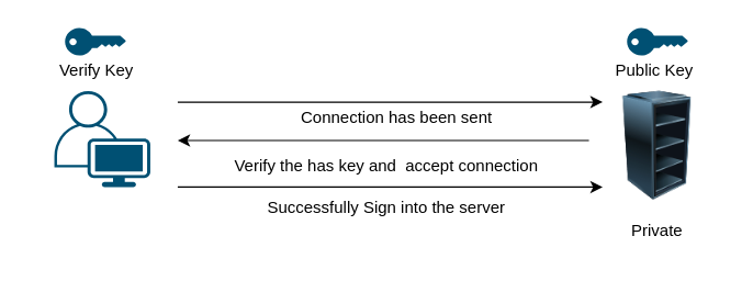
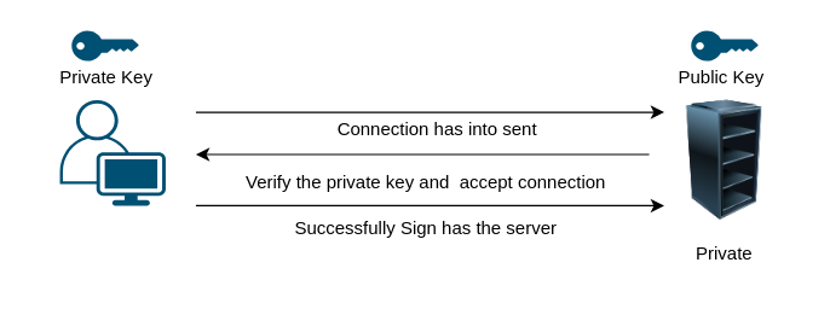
- <mxCell id="7" value="Verify Key" style="text;html=1;strokeColor=none;fillColor=none;align=center;verticalAlign=middle;whiteSpace=wrap;rounded=0;" vertex="1" parent="1"><mxGeometry x="20" y="36" width="100" height="30" as="geometry" /></mxCell>
+ <mxCell id="7" value="Private Key" style="text;html=1;strokeColor=none;fillColor=none;align=center;verticalAlign=middle;whiteSpace=wrap;rounded=0;" vertex="1" parent="1"><mxGeometry x="20" y="36" width="100" height="30" as="geometry" /></mxCell>
- <mxCell id="11" value="Connection has been sent" style="text;html=1;strokeColor=none;fillColor=none;align=center;verticalAlign=middle;whiteSpace=wrap;rounded=0;" vertex="1" parent="1"><mxGeometry x="214" y="71" width="150" height="30" as="geometry" /></mxCell>
+ <mxCell id="11" value="Connection has into sent" style="text;html=1;strokeColor=none;fillColor=none;align=center;verticalAlign=middle;whiteSpace=wrap;rounded=0;" vertex="1" parent="1"><mxGeometry x="214" y="71" width="150" height="30" as="geometry" /></mxCell>
- <mxCell id="12" value="Verify the has key and&amp;nbsp; accept connection" style="text;html=1;strokeColor=none;fillColor=none;align=center;verticalAlign=middle;whiteSpace=wrap;rounded=0;" vertex="1" parent="1"><mxGeometry x="159" y="106" width="245" height="30" as="geometry" /></mxCell>
+ <mxCell id="12" value="Verify the private key and&amp;nbsp; accept connection" style="text;html=1;strokeColor=none;fillColor=none;align=center;verticalAlign=middle;whiteSpace=wrap;rounded=0;" vertex="1" parent="1"><mxGeometry x="159" y="106" width="245" height="30" as="geometry" /></mxCell>
- <mxCell id="14" value="Successfully Sign into the server" style="text;html=1;strokeColor=none;fillColor=none;align=center;verticalAlign=middle;whiteSpace=wrap;rounded=0;" vertex="1" parent="1"><mxGeometry x="189" y="136" width="185" height="30" as="geometry" /></mxCell>
+ <mxCell id="14" value="Successfully Sign has the server" style="text;html=1;strokeColor=none;fillColor=none;align=center;verticalAlign=middle;whiteSpace=wrap;rounded=0;" vertex="1" parent="1"><mxGeometry x="189" y="136" width="185" height="30" as="geometry" /></mxCell>
